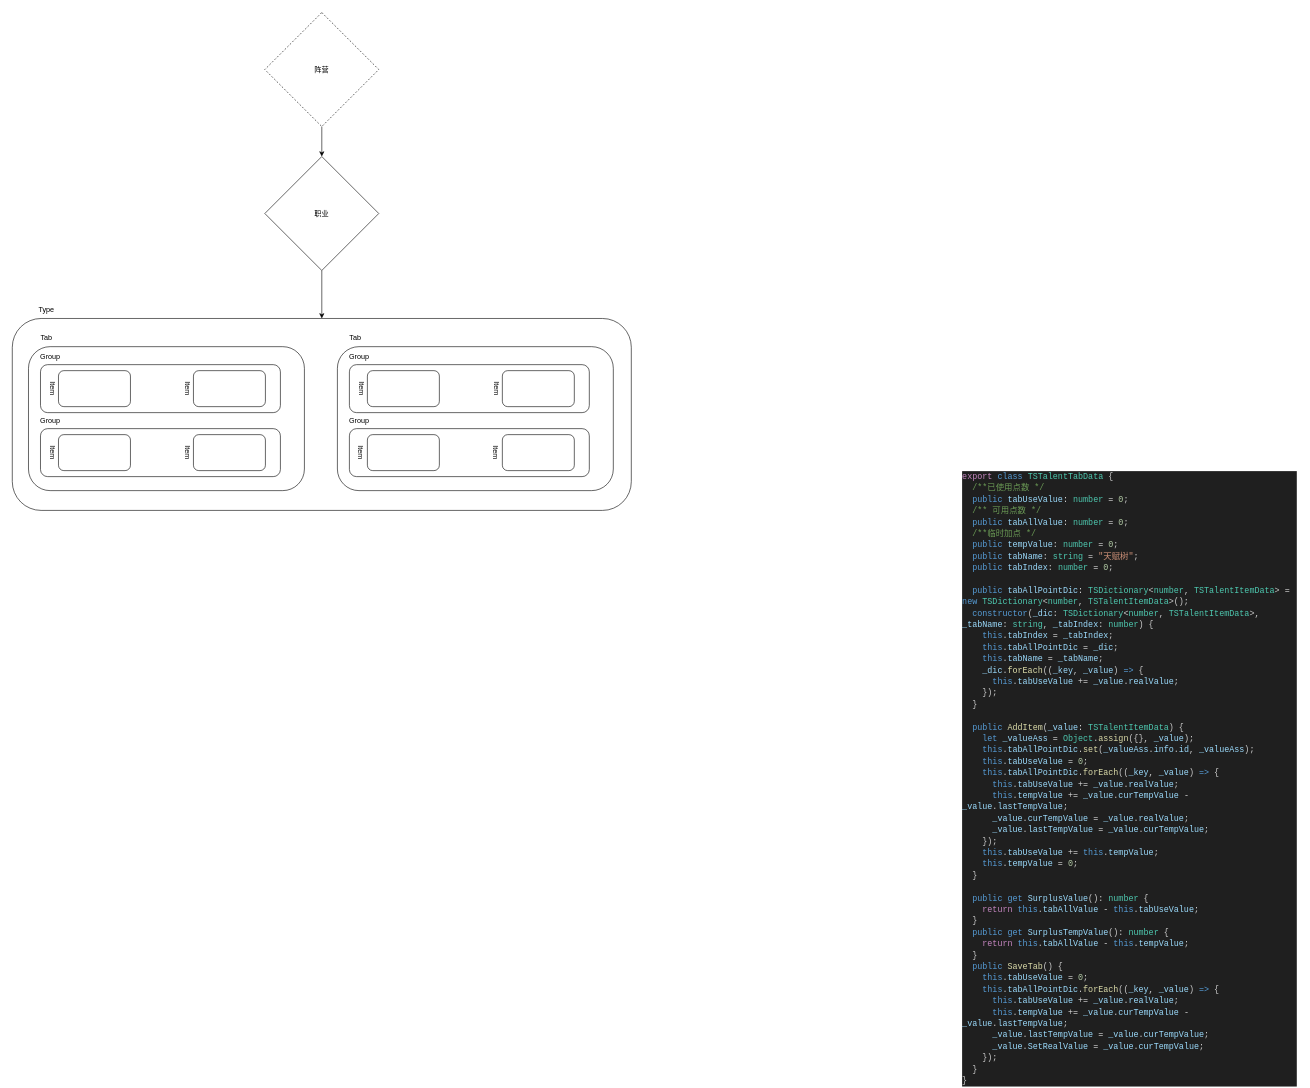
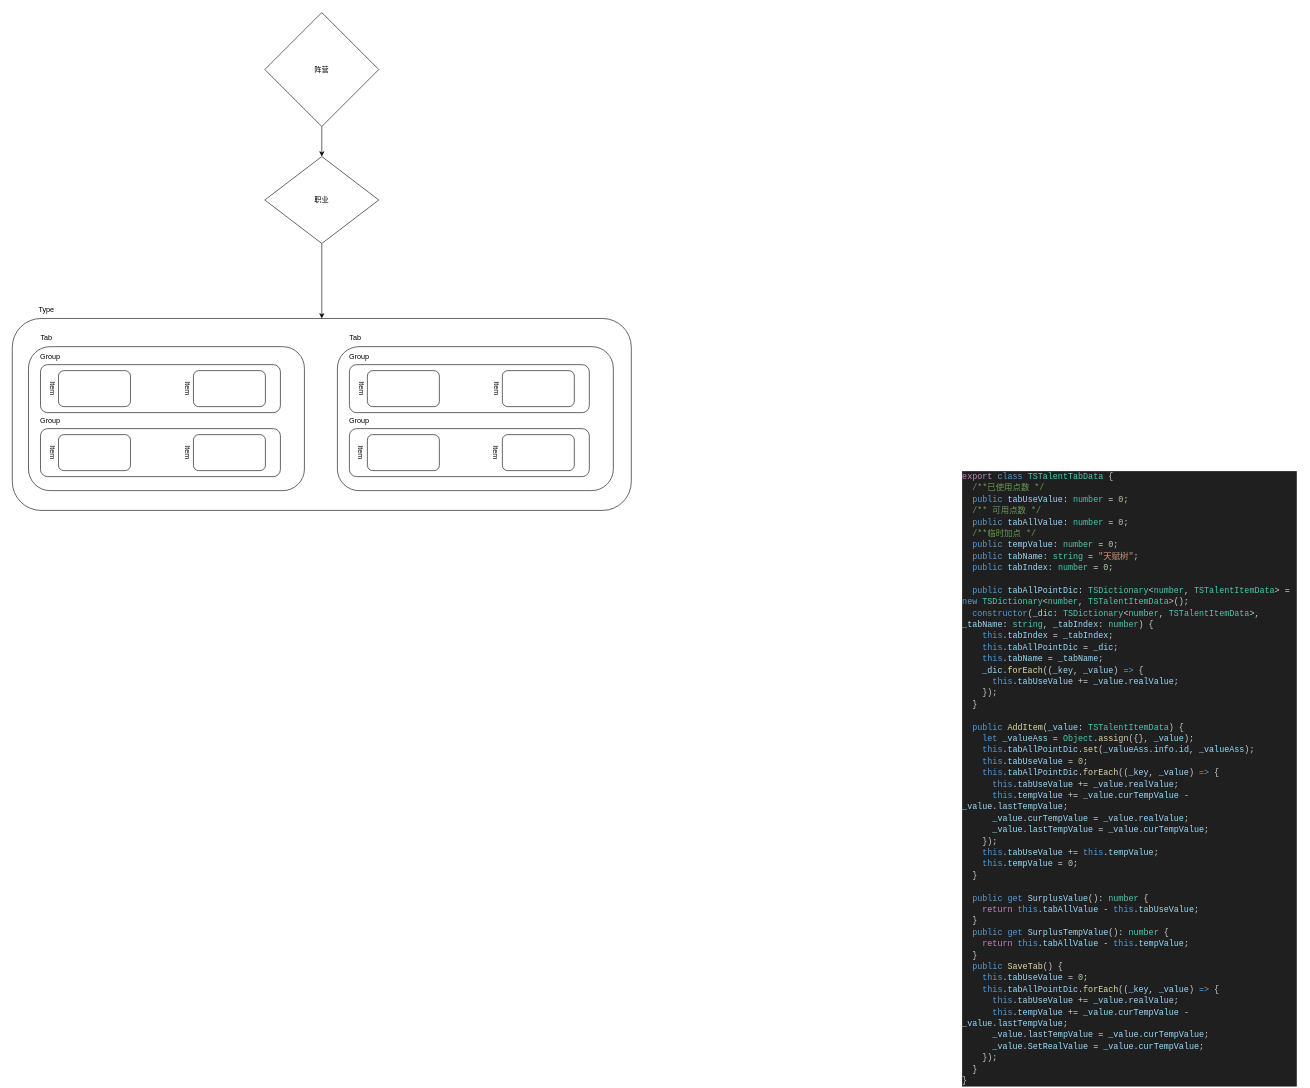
- <mxCell id="52" value="阵营" style="rhombus;whiteSpace=wrap;html=1;dashed=1;" vertex="1" parent="1"><mxGeometry x="441" y="20" width="190" height="190" as="geometry" /></mxCell>
+ <mxCell id="52" value="阵营" style="rhombus;whiteSpace=wrap;html=1;" vertex="1" parent="1"><mxGeometry x="441" y="20" width="190" height="190" as="geometry" /></mxCell>
- <mxCell id="54" value="职业" style="rhombus;whiteSpace=wrap;html=1;" vertex="1" parent="1"><mxGeometry x="441" y="260" width="190" height="190" as="geometry" /></mxCell>
+ <mxCell id="54" value="职业" style="rhombus;whiteSpace=wrap;html=1;" vertex="1" parent="1"><mxGeometry x="441" y="260" width="190" height="145" as="geometry" /></mxCell>
